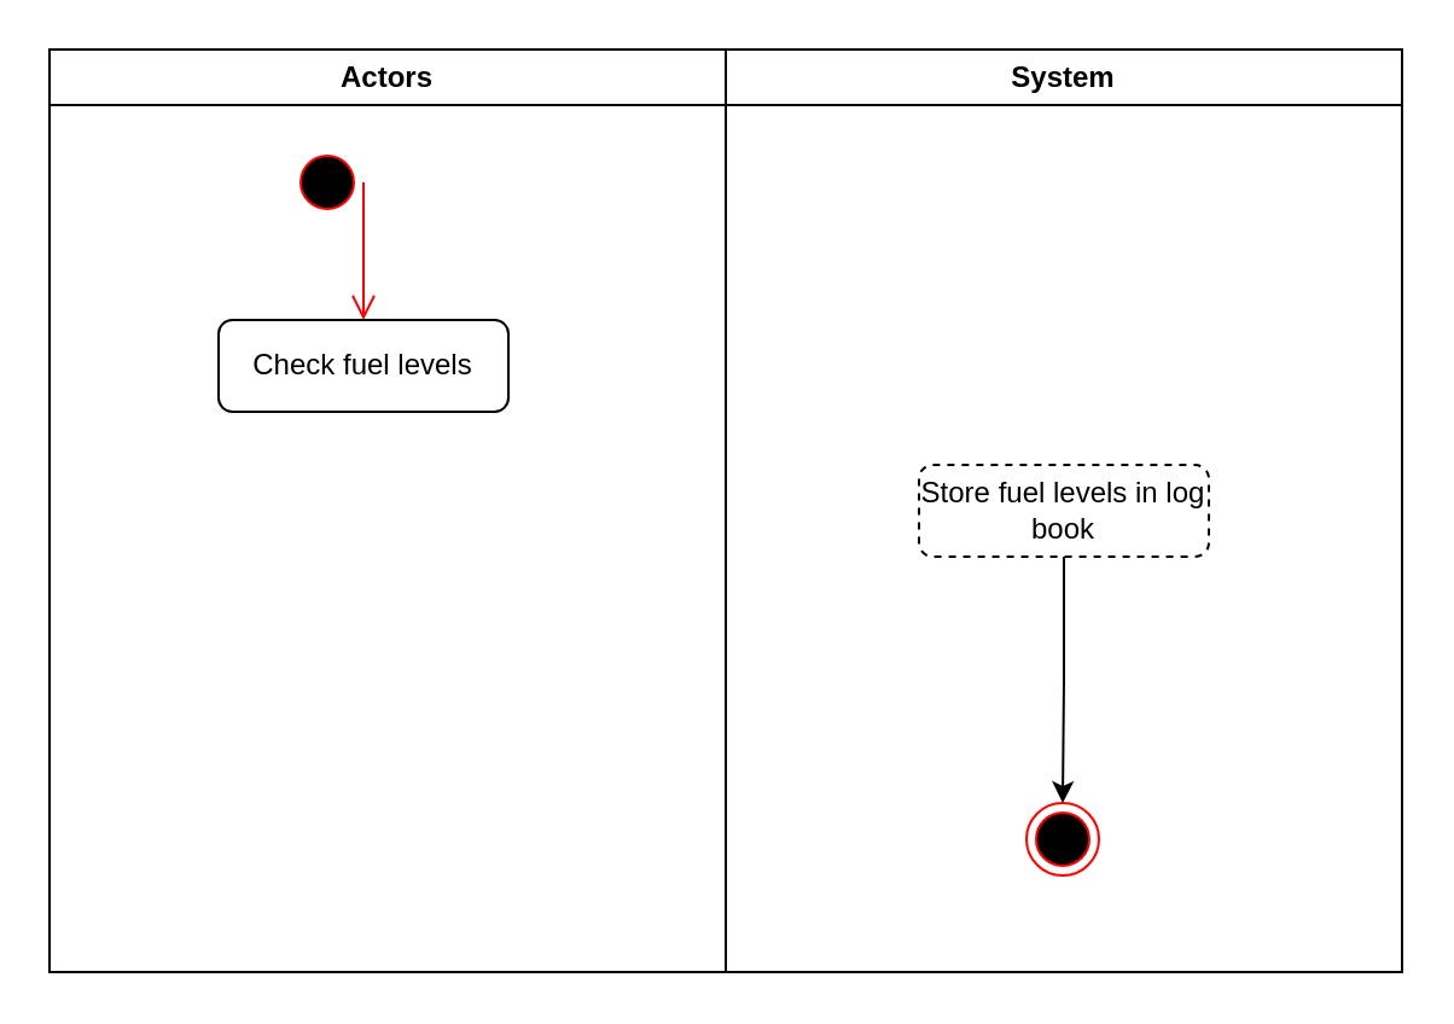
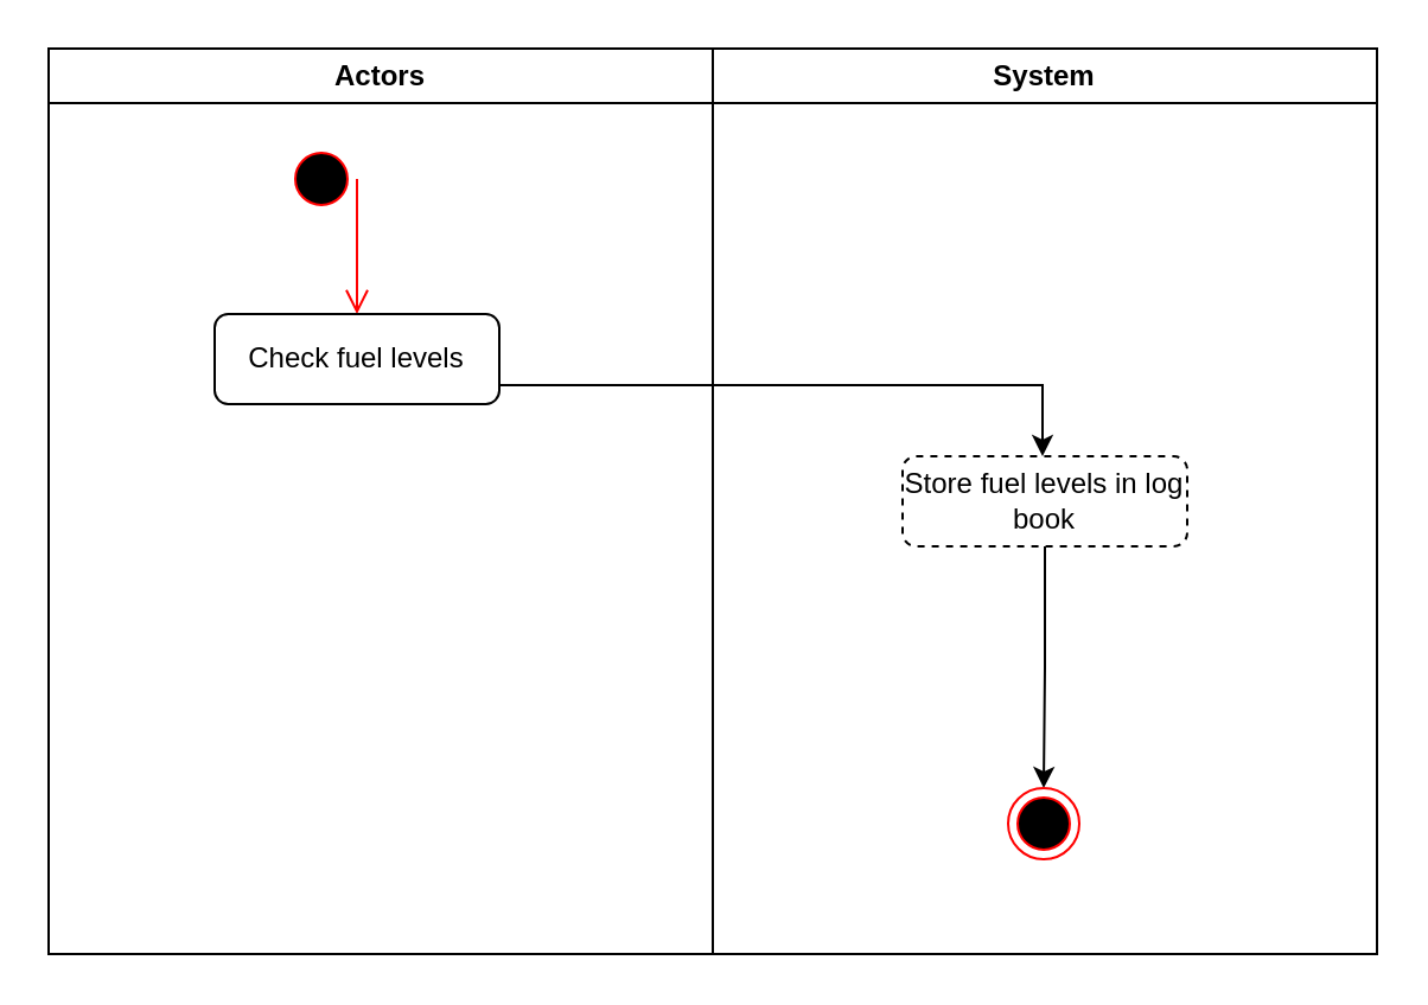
+ <mxCell id="10" value="" style="edgeStyle=orthogonalEdgeStyle;rounded=0;orthogonalLoop=1;jettySize=auto;html=1;" edge="1" parent="1" source="5" target="8"><mxGeometry relative="1" as="geometry"><Array as="points"><mxPoint x="439" y="162" /></Array></mxGeometry></mxCell>
